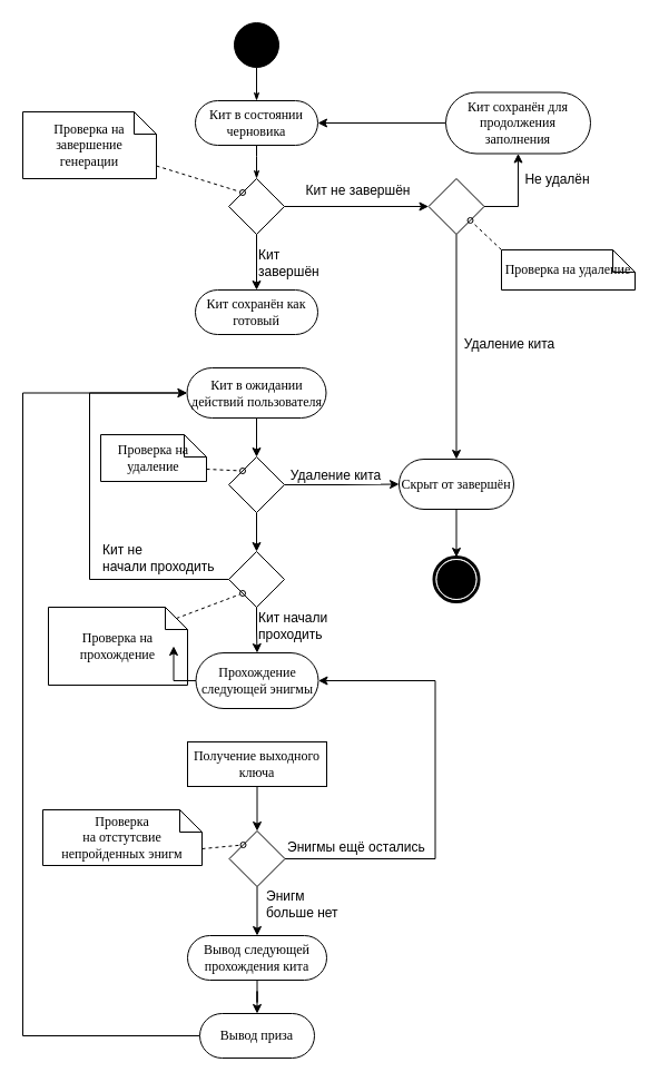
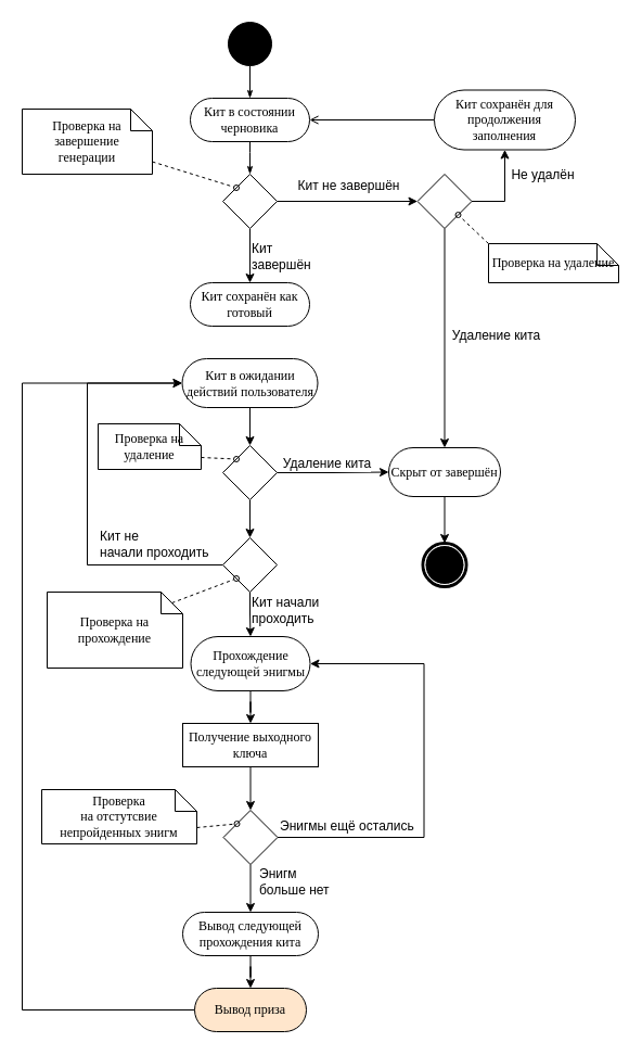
- <mxCell id="20" style="edgeStyle=orthogonalEdgeStyle;rounded=0;orthogonalLoop=1;jettySize=auto;html=1;exitX=0;exitY=0.5;exitDx=0;exitDy=0;entryX=1;entryY=0.5;entryDx=0;entryDy=0;" edge="1" parent="1" source="21" target="4"><mxGeometry relative="1" as="geometry" /></mxCell>
+ <mxCell id="20" style="edgeStyle=orthogonalEdgeStyle;rounded=0;orthogonalLoop=1;jettySize=auto;html=1;exitX=0;exitY=0.5;exitDx=0;exitDy=0;entryX=1;entryY=0.5;entryDx=0;entryDy=0;endArrow=open;" edge="1" parent="1" source="21" target="4"><mxGeometry relative="1" as="geometry" /></mxCell>
- <mxCell id="29" value="" style="edgeStyle=orthogonalEdgeStyle;rounded=0;orthogonalLoop=1;jettySize=auto;html=1;" edge="1" parent="1" source="30" target="28"><mxGeometry relative="1" as="geometry" /></mxCell>
+ <mxCell id="29" value="" style="edgeStyle=orthogonalEdgeStyle;rounded=0;orthogonalLoop=1;jettySize=auto;html=1;" edge="1" parent="1" source="30" target="32"><mxGeometry relative="1" as="geometry" /></mxCell>
- <mxCell id="41" value="Вывод приза" style="rounded=1;whiteSpace=wrap;html=1;shadow=0;comic=0;labelBackgroundColor=none;strokeColor=#000000;strokeWidth=1;fillColor=#ffffff;fontFamily=Verdana;fontSize=12;fontColor=#000000;align=center;arcSize=50;" vertex="1" parent="1"><mxGeometry x="179" y="910" width="103" height="40" as="geometry" /></mxCell>
+ <mxCell id="41" value="Вывод приза" style="rounded=1;whiteSpace=wrap;html=1;shadow=0;comic=0;labelBackgroundColor=none;strokeColor=#000000;strokeWidth=1;fillColor=#ffe6cc;fontFamily=Verdana;fontSize=12;fontColor=#000000;align=center;arcSize=50;" vertex="1" parent="1"><mxGeometry x="179" y="910" width="103" height="40" as="geometry" /></mxCell>
